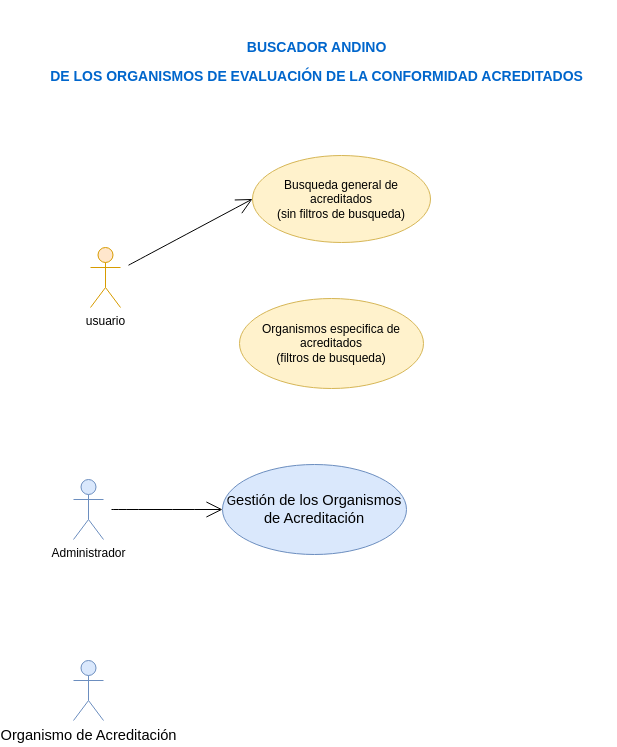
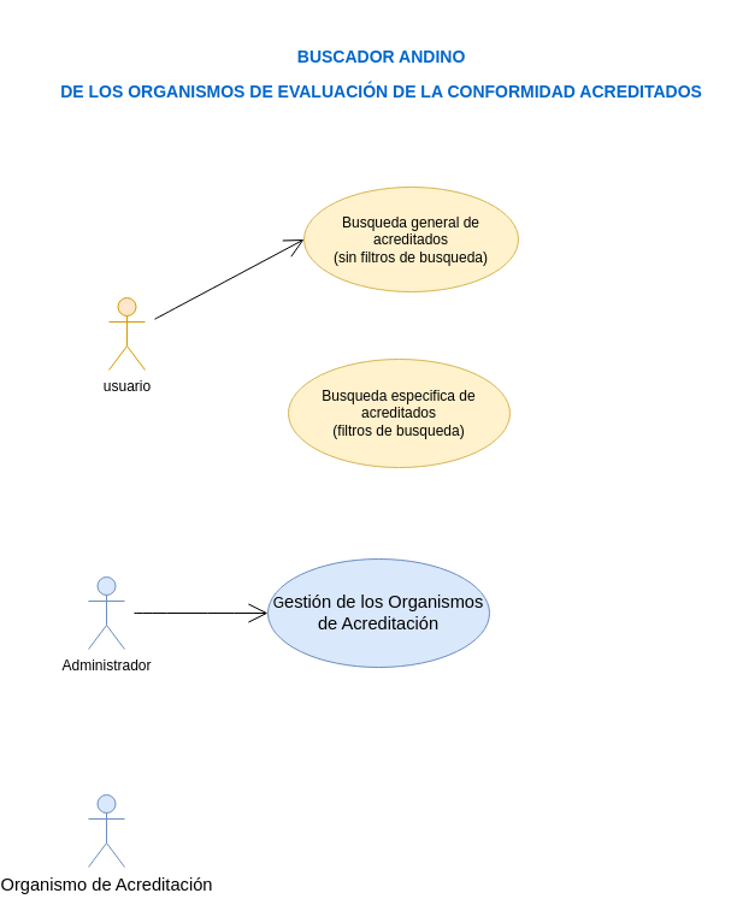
- <mxCell id="5" value="Organismos especifica de acreditados&lt;br&gt;(filtros de busqueda)" style="ellipse;whiteSpace=wrap;html=1;fillColor=#fff2cc;strokeColor=#d6b656;" vertex="1" parent="1"><mxGeometry x="219" y="298" width="184" height="90" as="geometry" /></mxCell>
+ <mxCell id="5" value="Busqueda especifica de acreditados&lt;br&gt;(filtros de busqueda)" style="ellipse;whiteSpace=wrap;html=1;fillColor=#fff2cc;strokeColor=#d6b656;" vertex="1" parent="1"><mxGeometry x="219" y="298" width="184" height="90" as="geometry" /></mxCell>
